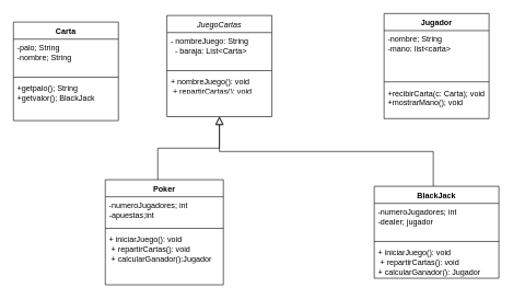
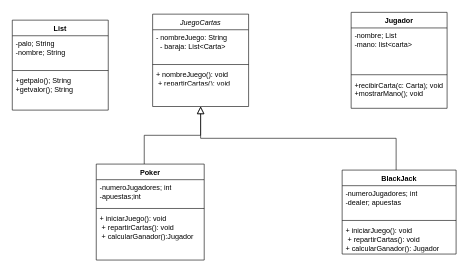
- <mxCell id="20" value="Carta" style="swimlane;fontStyle=1;align=center;verticalAlign=top;childLayout=stackLayout;horizontal=1;startSize=26;horizontalStack=0;resizeParent=1;resizeParentMax=0;resizeLast=0;collapsible=1;marginBottom=0;whiteSpace=wrap;html=1;" vertex="1" parent="1"><mxGeometry x="20" y="33" width="160" height="150" as="geometry" /></mxCell>
+ <mxCell id="20" value="List" style="swimlane;fontStyle=1;align=center;verticalAlign=top;childLayout=stackLayout;horizontal=1;startSize=26;horizontalStack=0;resizeParent=1;resizeParentMax=0;resizeLast=0;collapsible=1;marginBottom=0;whiteSpace=wrap;html=1;" vertex="1" parent="1"><mxGeometry x="20" y="33" width="160" height="150" as="geometry" /></mxCell>
- <mxCell id="17" value="-nombre; String&lt;div&gt;-mano: list&amp;lt;carta&amp;gt;&lt;/div&gt;" style="text;strokeColor=none;fillColor=none;align=left;verticalAlign=top;spacingLeft=4;spacingRight=4;overflow=hidden;rotatable=0;points=[[0,0.5],[1,0.5]];portConstraint=eastwest;whiteSpace=wrap;html=1;" vertex="1" parent="16"><mxGeometry y="26" width="160" height="74" as="geometry" /></mxCell>
+ <mxCell id="17" value="-nombre; List&lt;div&gt;-mano: list&amp;lt;carta&amp;gt;&lt;/div&gt;" style="text;strokeColor=none;fillColor=none;align=left;verticalAlign=top;spacingLeft=4;spacingRight=4;overflow=hidden;rotatable=0;points=[[0,0.5],[1,0.5]];portConstraint=eastwest;whiteSpace=wrap;html=1;" vertex="1" parent="16"><mxGeometry y="26" width="160" height="74" as="geometry" /></mxCell>
- <mxCell id="23" value="+getpalo(); String&lt;div&gt;+getvalor(); BlackJack&lt;/div&gt;" style="text;strokeColor=none;fillColor=none;align=left;verticalAlign=top;spacingLeft=4;spacingRight=4;overflow=hidden;rotatable=0;points=[[0,0.5],[1,0.5]];portConstraint=eastwest;whiteSpace=wrap;html=1;" vertex="1" parent="20"><mxGeometry y="88" width="160" height="62" as="geometry" /></mxCell>
+ <mxCell id="23" value="+getpalo(); String&lt;div&gt;+getvalor(); String&lt;/div&gt;" style="text;strokeColor=none;fillColor=none;align=left;verticalAlign=top;spacingLeft=4;spacingRight=4;overflow=hidden;rotatable=0;points=[[0,0.5],[1,0.5]];portConstraint=eastwest;whiteSpace=wrap;html=1;" vertex="1" parent="20"><mxGeometry y="88" width="160" height="62" as="geometry" /></mxCell>
- <mxCell id="13" value="-numeroJugadores; int&lt;div&gt;-dealer; jugador&lt;/div&gt;" style="text;strokeColor=none;fillColor=none;align=left;verticalAlign=top;spacingLeft=4;spacingRight=4;overflow=hidden;rotatable=0;points=[[0,0.5],[1,0.5]];portConstraint=eastwest;whiteSpace=wrap;html=1;" vertex="1" parent="12"><mxGeometry y="26" width="190" height="54" as="geometry" /></mxCell>
+ <mxCell id="13" value="-numeroJugadores; int&lt;div&gt;-dealer; apuestas&lt;/div&gt;" style="text;strokeColor=none;fillColor=none;align=left;verticalAlign=top;spacingLeft=4;spacingRight=4;overflow=hidden;rotatable=0;points=[[0,0.5],[1,0.5]];portConstraint=eastwest;whiteSpace=wrap;html=1;" vertex="1" parent="12"><mxGeometry y="26" width="190" height="54" as="geometry" /></mxCell>
